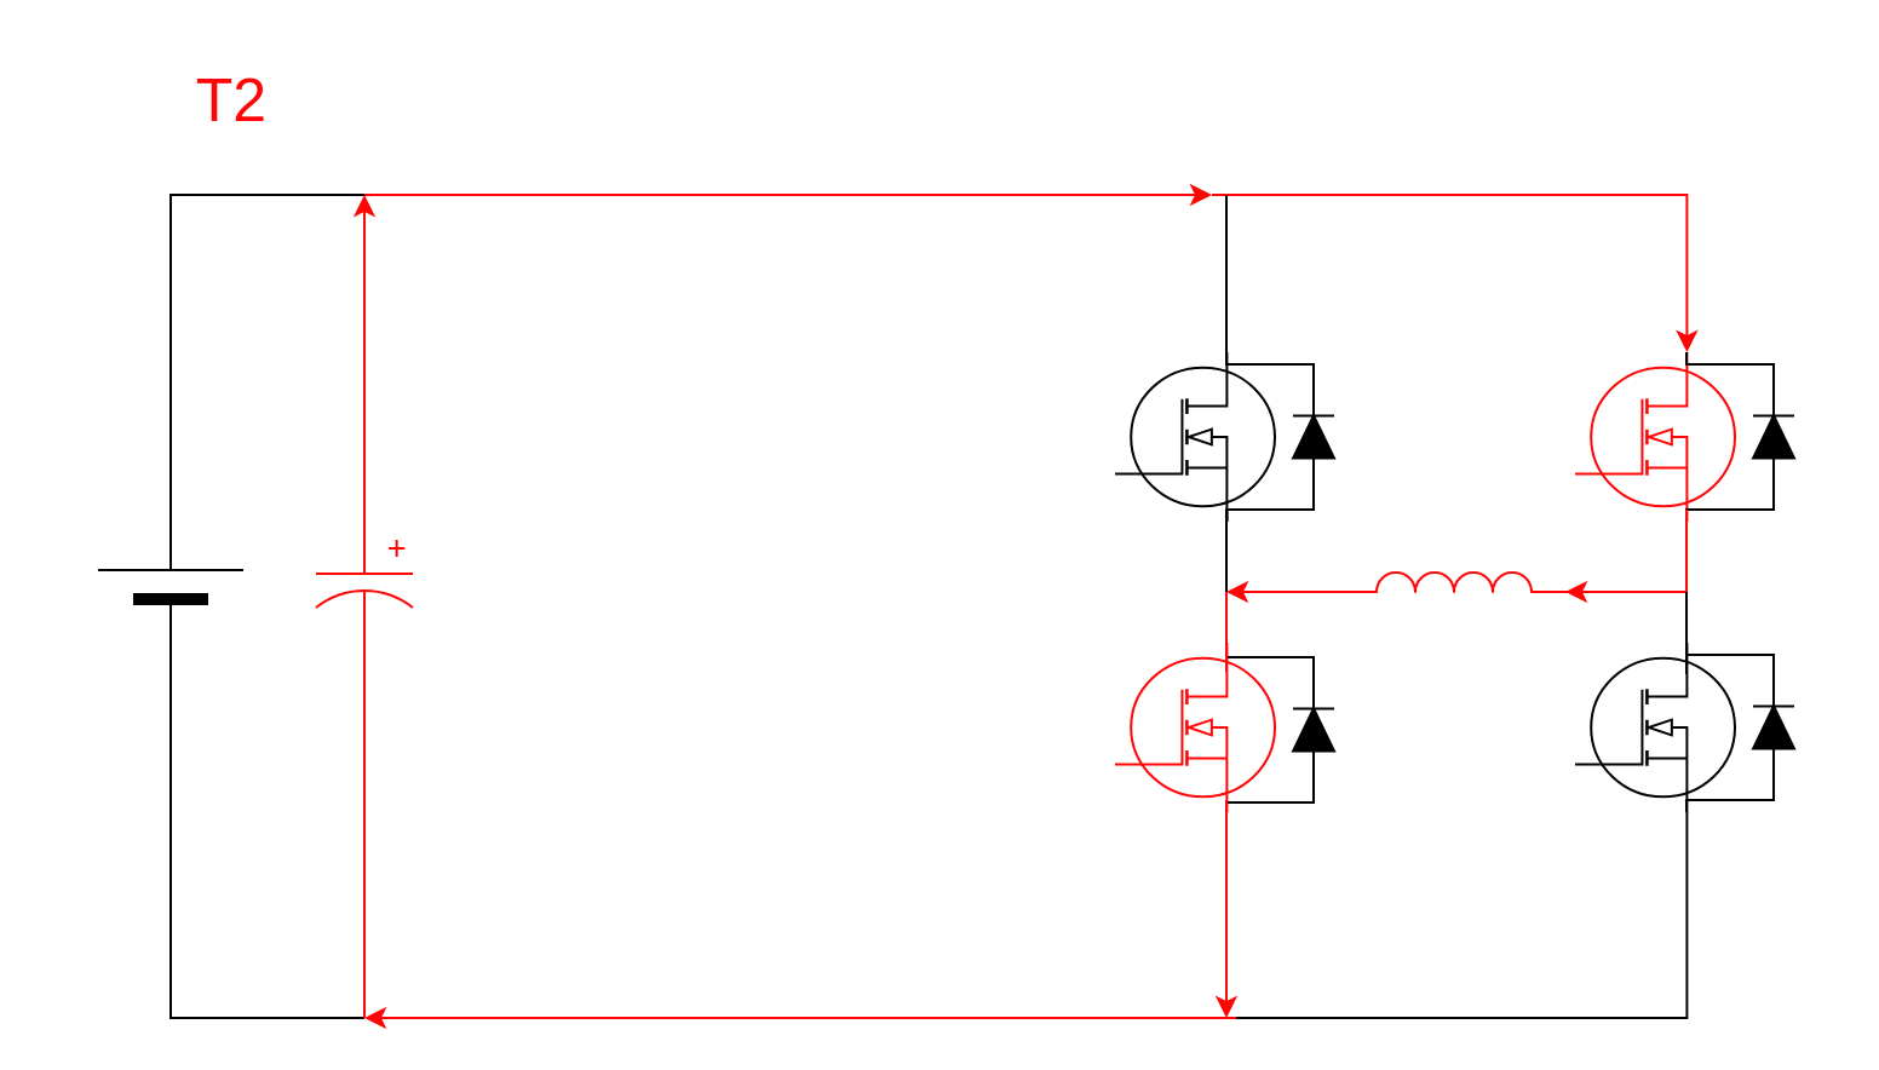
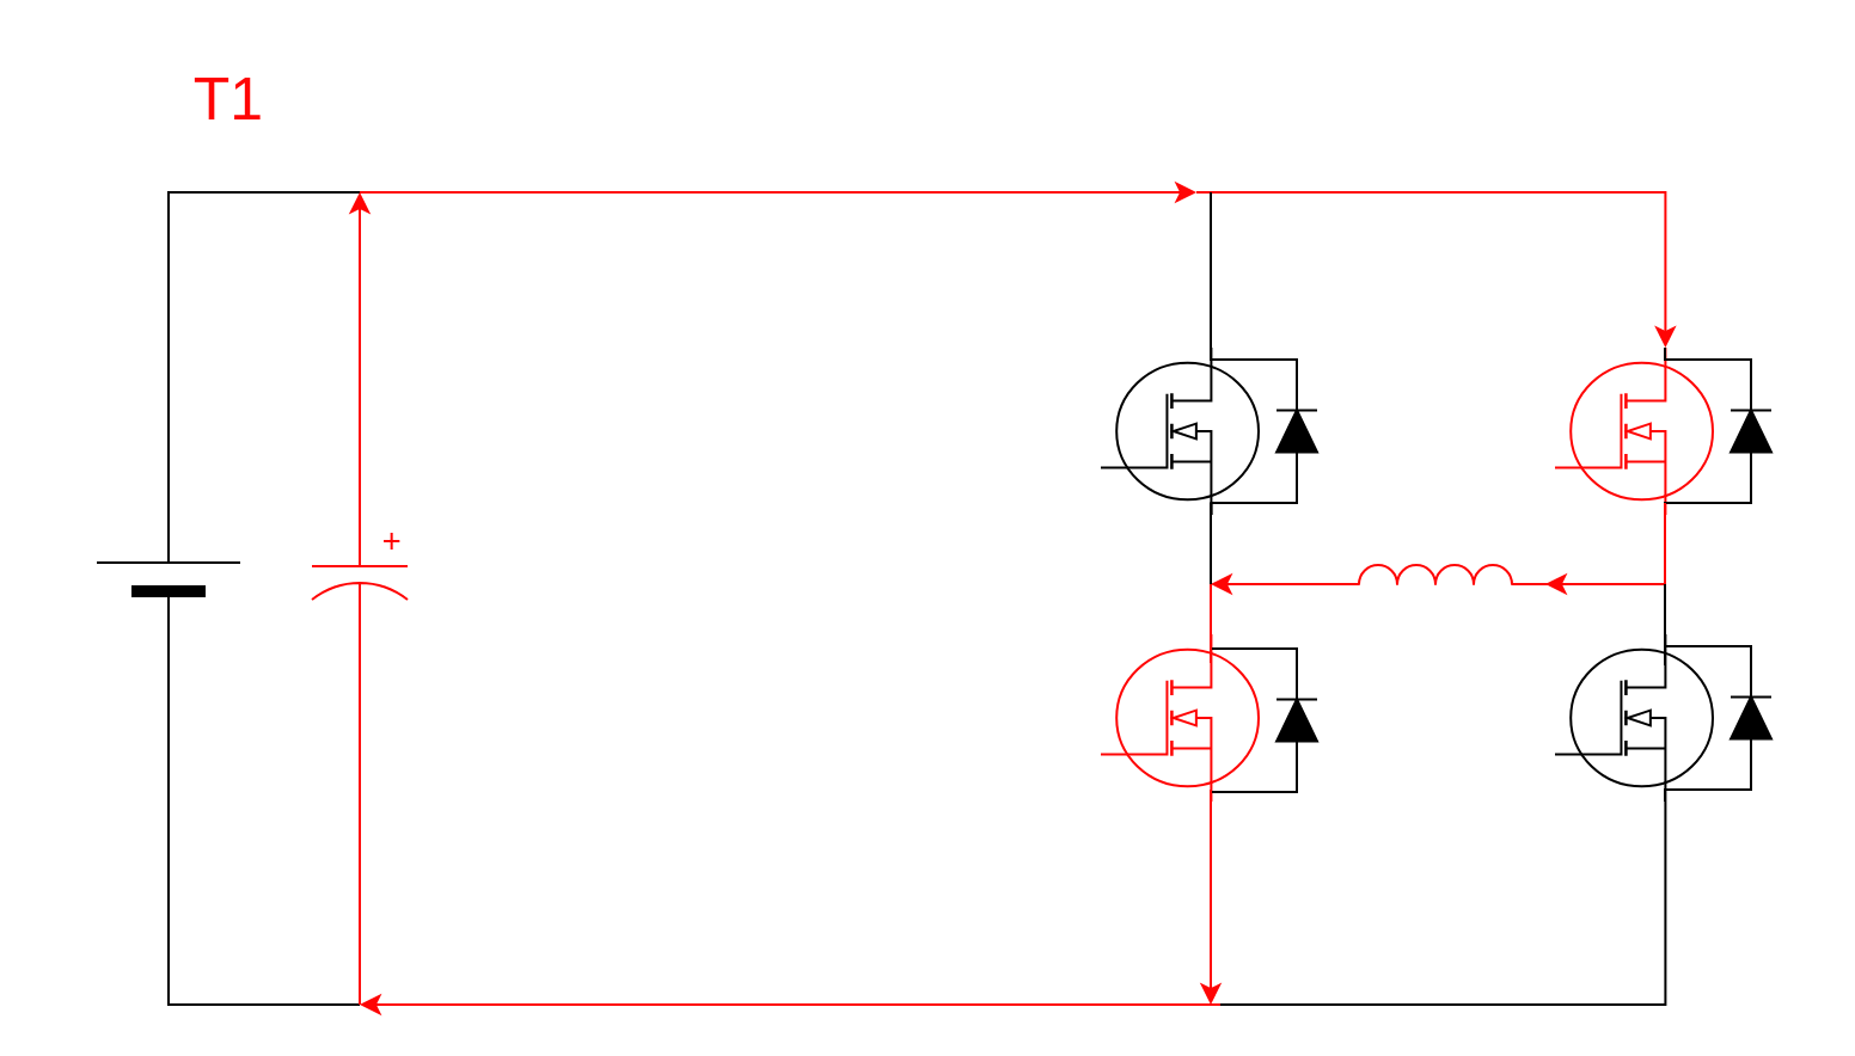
- <mxCell id="29" value="&lt;font color=&quot;#ff0505&quot; style=&quot;font-size: 25px;&quot;&gt;T2&lt;/font&gt;" style="text;html=1;align=center;verticalAlign=middle;resizable=0;points=[];autosize=1;strokeColor=none;fillColor=none;" vertex="1" parent="1"><mxGeometry x="70" y="20" width="50" height="40" as="geometry" /></mxCell>
+ <mxCell id="29" value="&lt;font color=&quot;#ff0505&quot; style=&quot;font-size: 25px;&quot;&gt;T1&lt;/font&gt;" style="text;html=1;align=center;verticalAlign=middle;resizable=0;points=[];autosize=1;strokeColor=none;fillColor=none;" vertex="1" parent="1"><mxGeometry x="70" y="20" width="50" height="40" as="geometry" /></mxCell>
